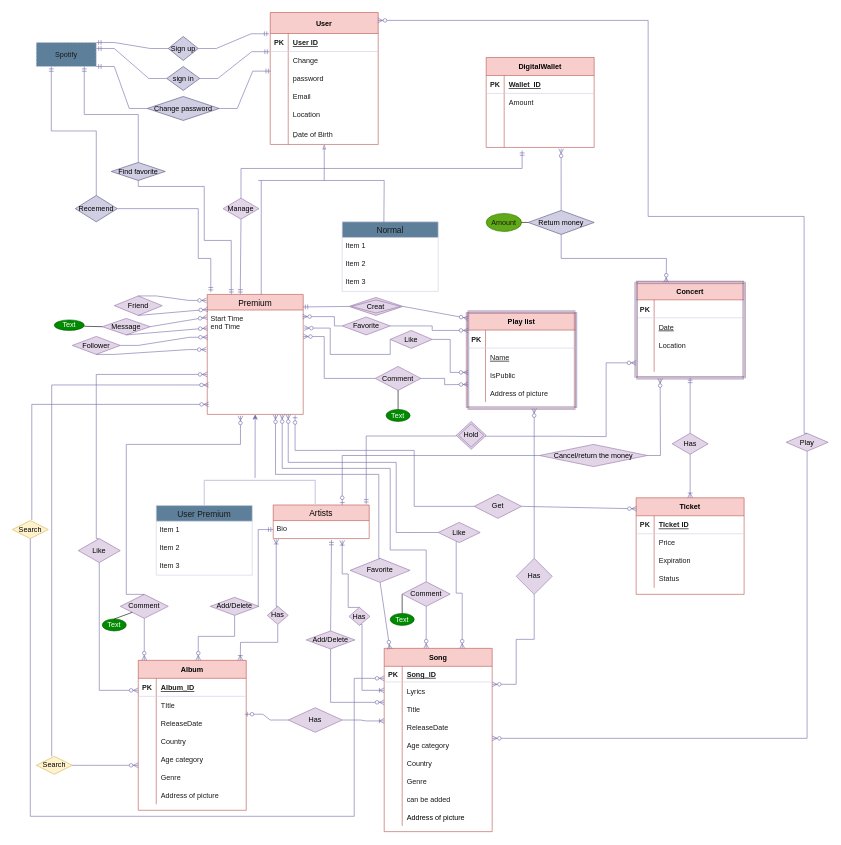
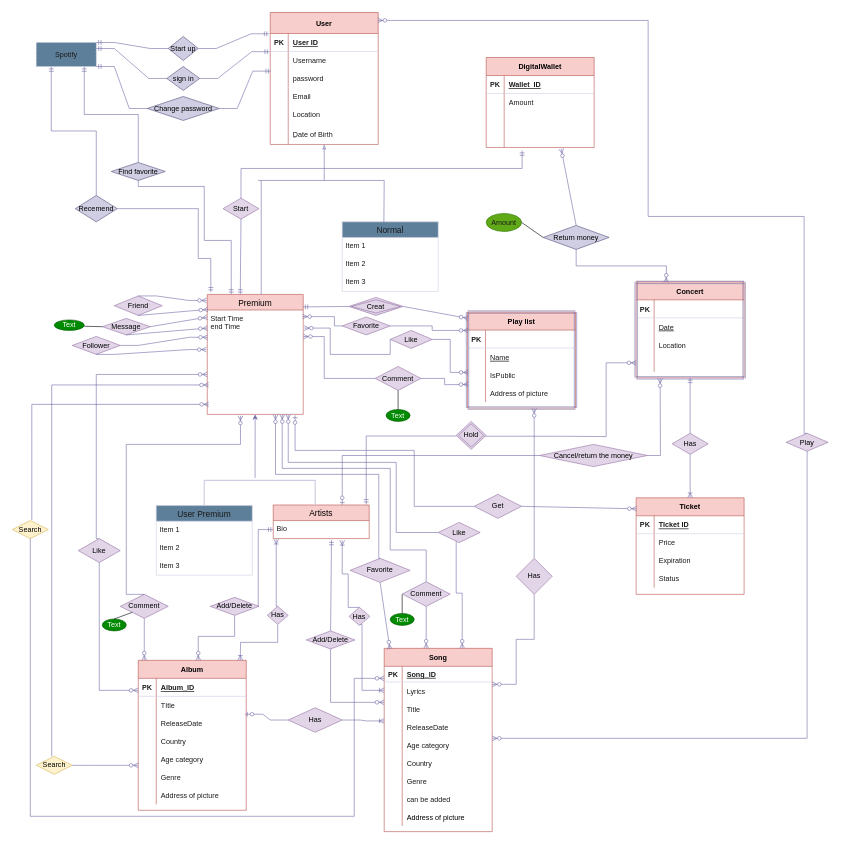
- <mxCell id="206" value="Sign up" style="shape=rhombus;perimeter=rhombusPerimeter;whiteSpace=wrap;html=1;align=center;labelBackgroundColor=none;fillColor=#d0cee2;strokeColor=#56517e;" parent="1" vertex="1"><mxGeometry x="280" y="60" width="50" height="40" as="geometry" /></mxCell>
+ <mxCell id="206" value="Start up" style="shape=rhombus;perimeter=rhombusPerimeter;whiteSpace=wrap;html=1;align=center;labelBackgroundColor=none;fillColor=#d0cee2;strokeColor=#56517e;" parent="1" vertex="1"><mxGeometry x="280" y="60" width="50" height="40" as="geometry" /></mxCell>
- <mxCell id="155" value="Change" style="shape=partialRectangle;connectable=0;fillColor=none;top=0;left=0;bottom=0;right=0;align=left;spacingLeft=6;overflow=hidden;labelBackgroundColor=none;strokeColor=#D0CEE2;fontColor=#1A1A1A;" parent="153" vertex="1"><mxGeometry x="30" width="150" height="30" as="geometry"><mxRectangle width="150" height="30" as="alternateBounds" /></mxGeometry></mxCell>
+ <mxCell id="155" value="Username" style="shape=partialRectangle;connectable=0;fillColor=none;top=0;left=0;bottom=0;right=0;align=left;spacingLeft=6;overflow=hidden;labelBackgroundColor=none;strokeColor=#D0CEE2;fontColor=#1A1A1A;" parent="153" vertex="1"><mxGeometry x="30" width="150" height="30" as="geometry"><mxRectangle width="150" height="30" as="alternateBounds" /></mxGeometry></mxCell>
- <mxCell id="195" value="Manage" style="shape=rhombus;perimeter=rhombusPerimeter;whiteSpace=wrap;html=1;align=center;strokeColor=#9673a6;labelBackgroundColor=none;fillColor=#e1d5e7;" parent="1" vertex="1"><mxGeometry x="371.25" y="329.5" width="60" height="35" as="geometry" /></mxCell>
+ <mxCell id="195" value="Start" style="shape=rhombus;perimeter=rhombusPerimeter;whiteSpace=wrap;html=1;align=center;strokeColor=#9673a6;labelBackgroundColor=none;fillColor=#e1d5e7;" parent="1" vertex="1"><mxGeometry x="371.25" y="329.5" width="60" height="35" as="geometry" /></mxCell>
- <mxCell id="235" value="Return money" style="shape=rhombus;perimeter=rhombusPerimeter;whiteSpace=wrap;html=1;align=center;strokeColor=#56517e;fillColor=#d0cee2;labelBackgroundColor=none;" parent="1" vertex="1"><mxGeometry x="880" y="350" width="110" height="40" as="geometry" /></mxCell>
+ <mxCell id="235" value="Return money" style="shape=rhombus;perimeter=rhombusPerimeter;whiteSpace=wrap;html=1;align=center;strokeColor=#56517e;fillColor=#d0cee2;labelBackgroundColor=none;" parent="1" vertex="1"><mxGeometry x="905" y="375" width="110" height="40" as="geometry" /></mxCell>
